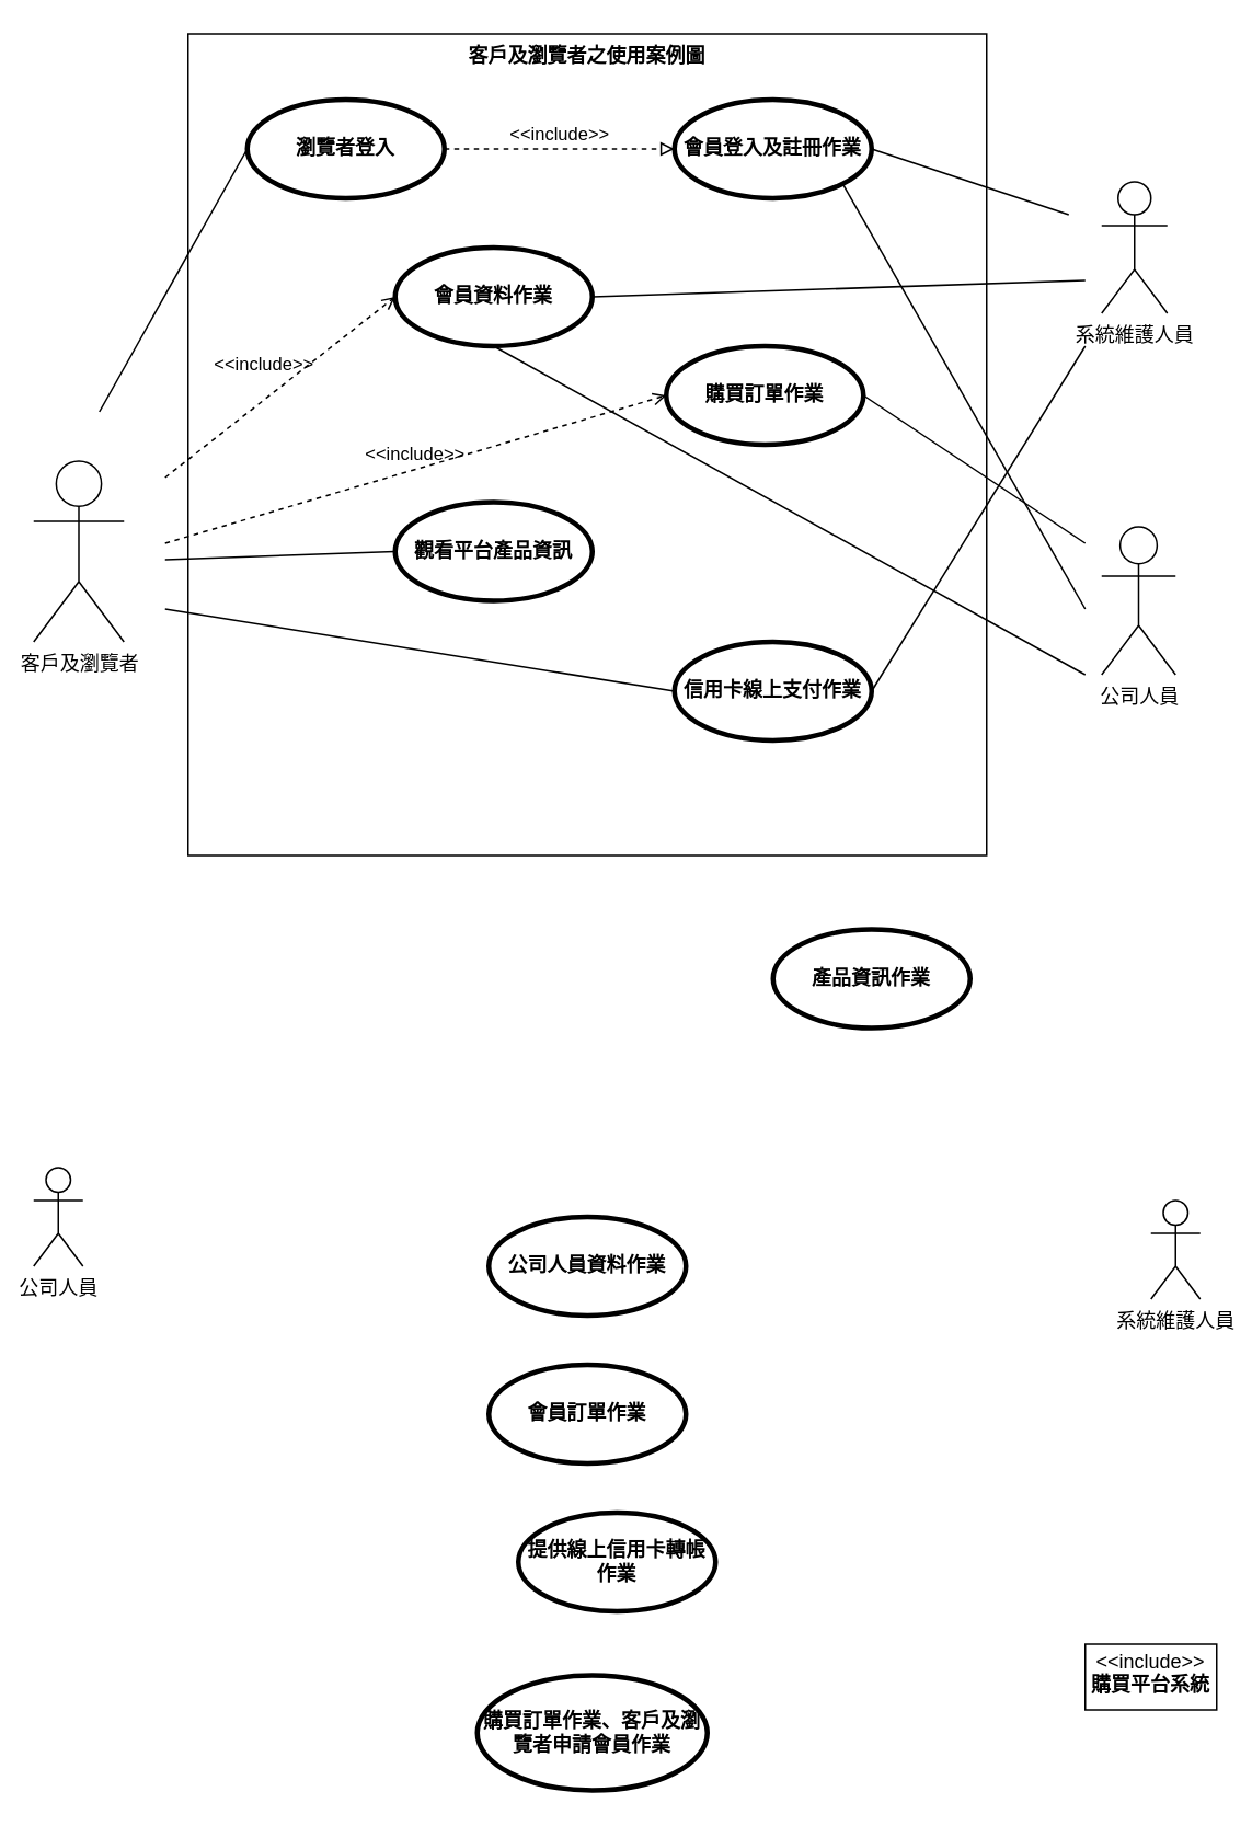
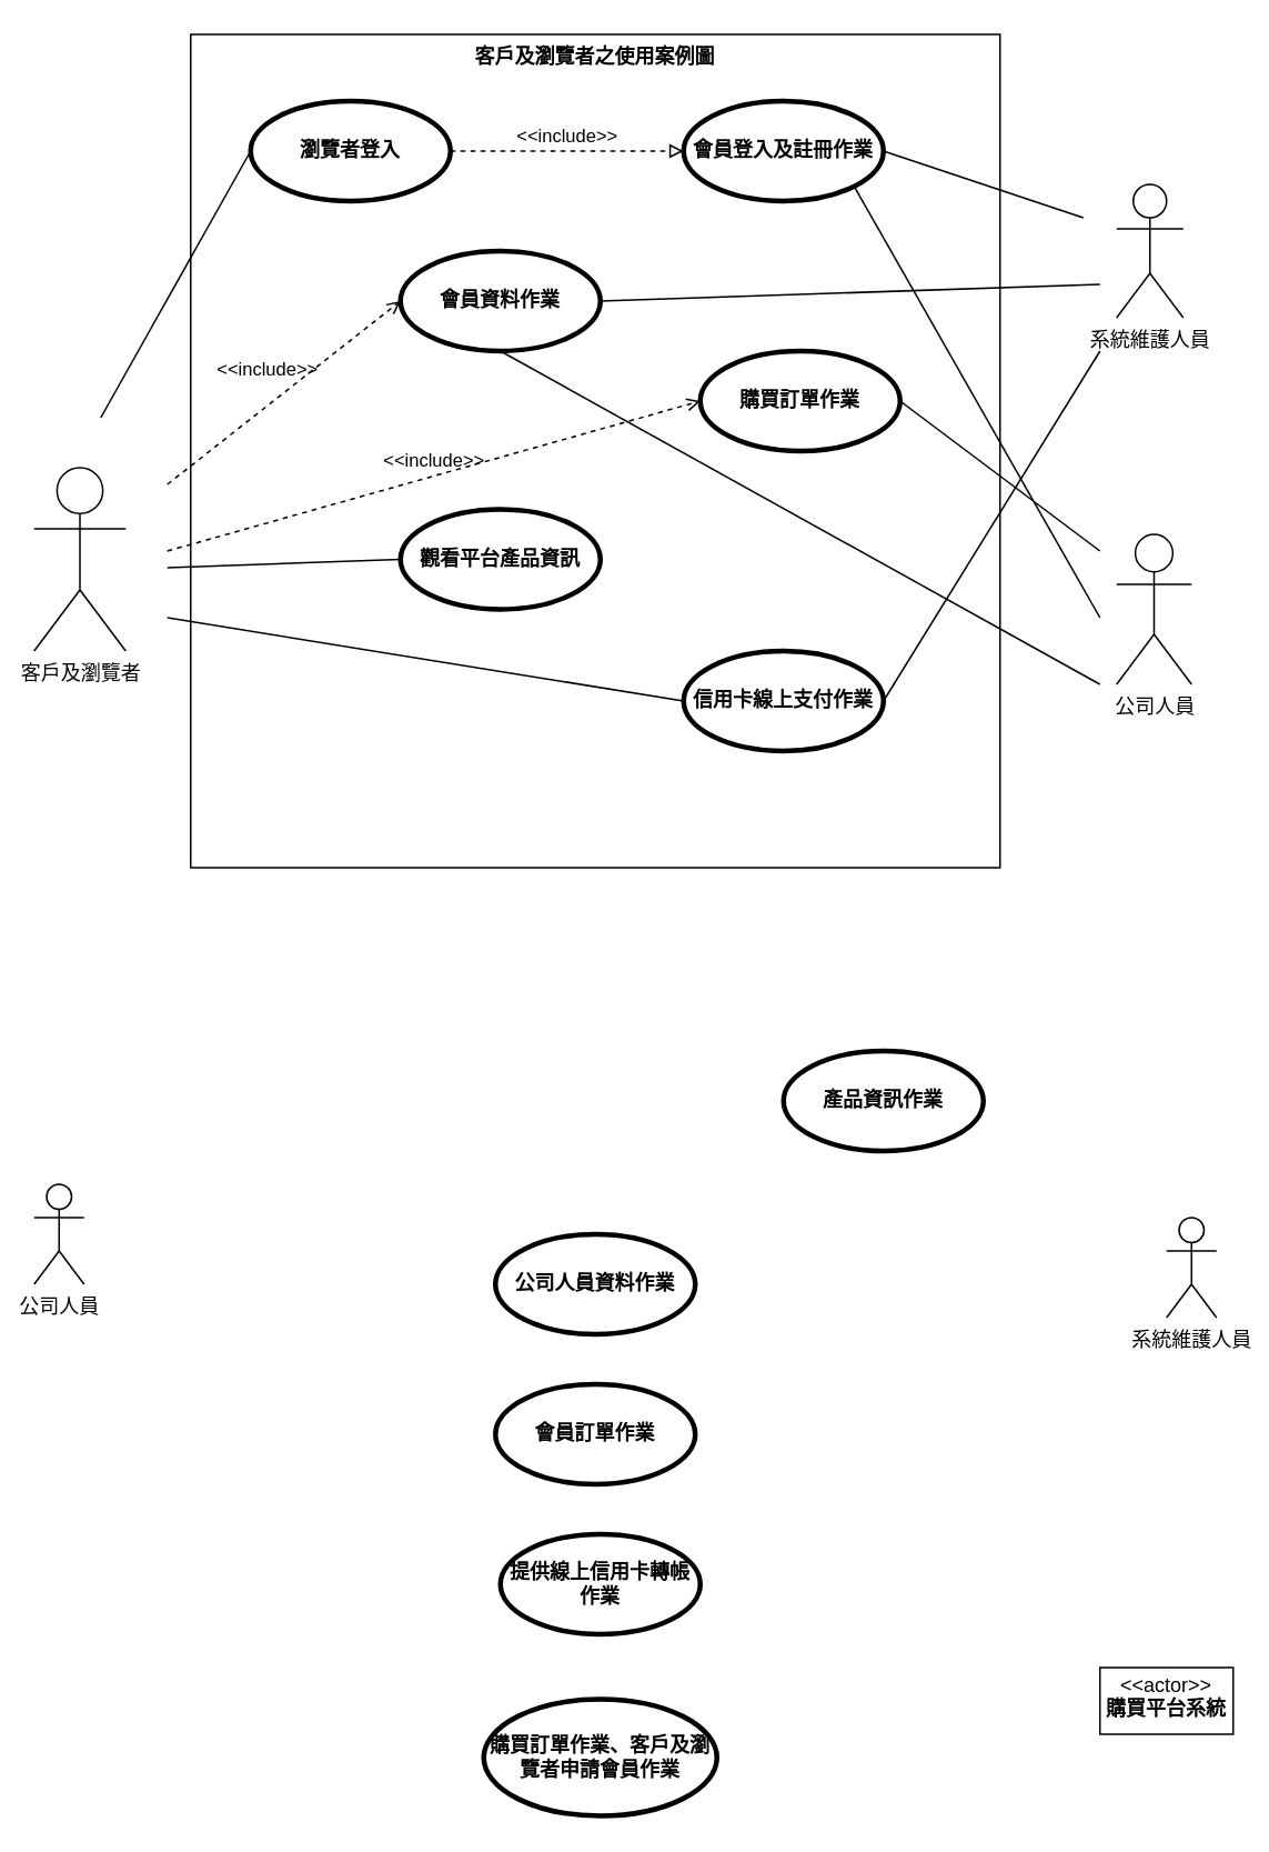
- <mxCell id="12" value="購買訂單作業" style="shape=ellipse;html=1;strokeWidth=3;fontStyle=1;whiteSpace=wrap;align=center;perimeter=ellipsePerimeter;" vertex="1" parent="1"><mxGeometry x="405" y="210" width="120" height="60" as="geometry" /></mxCell>
+ <mxCell id="12" value="購買訂單作業" style="shape=ellipse;html=1;strokeWidth=3;fontStyle=1;whiteSpace=wrap;align=center;perimeter=ellipsePerimeter;" vertex="1" parent="1"><mxGeometry x="420" y="210" width="120" height="60" as="geometry" /></mxCell>
- <mxCell id="26" value="產品資訊作業" style="shape=ellipse;html=1;strokeWidth=3;fontStyle=1;whiteSpace=wrap;align=center;perimeter=ellipsePerimeter;" vertex="1" parent="1"><mxGeometry x="470" y="565" width="120" height="60" as="geometry" /></mxCell>
+ <mxCell id="26" value="產品資訊作業" style="shape=ellipse;html=1;strokeWidth=3;fontStyle=1;whiteSpace=wrap;align=center;perimeter=ellipsePerimeter;" vertex="1" parent="1"><mxGeometry x="470" y="630" width="120" height="60" as="geometry" /></mxCell>
- <mxCell id="24" value="提供線上信用卡轉帳作業" style="shape=ellipse;html=1;strokeWidth=3;fontStyle=1;whiteSpace=wrap;align=center;perimeter=ellipsePerimeter;" vertex="1" parent="1"><mxGeometry x="315" y="920" width="120" height="60" as="geometry" /></mxCell>
+ <mxCell id="24" value="提供線上信用卡轉帳作業" style="shape=ellipse;html=1;strokeWidth=3;fontStyle=1;whiteSpace=wrap;align=center;perimeter=ellipsePerimeter;" vertex="1" parent="1"><mxGeometry x="300" y="920" width="120" height="60" as="geometry" /></mxCell>
- <mxCell id="31" value="&lt;p style=&quot;margin: 0px ; margin-top: 4px ; text-align: center&quot;&gt;&amp;lt;&amp;lt;include&amp;gt;&amp;gt;&lt;br&gt;&lt;b&gt;購買平台系統&lt;/b&gt;&lt;/p&gt;" style="shape=rect;html=1;overflow=fill;html=1;whiteSpace=wrap;align=center;" vertex="1" parent="1"><mxGeometry x="660" y="1000" width="80" height="40" as="geometry" /></mxCell>
+ <mxCell id="31" value="&lt;p style=&quot;margin: 0px ; margin-top: 4px ; text-align: center&quot;&gt;&amp;lt;&amp;lt;actor&amp;gt;&amp;gt;&lt;br&gt;&lt;b&gt;購買平台系統&lt;/b&gt;&lt;/p&gt;" style="shape=rect;html=1;overflow=fill;html=1;whiteSpace=wrap;align=center;" vertex="1" parent="1"><mxGeometry x="660" y="1000" width="80" height="40" as="geometry" /></mxCell>
